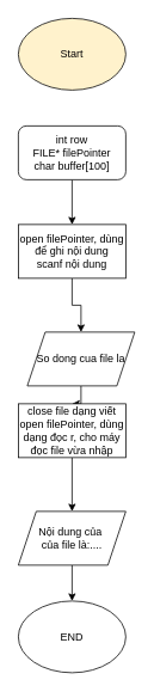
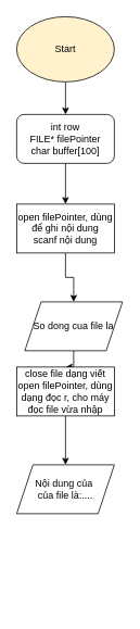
+ <mxCell id="2" style="edgeStyle=orthogonalEdgeStyle;rounded=0;orthogonalLoop=1;jettySize=auto;html=1;exitX=0.5;exitY=1;exitDx=0;exitDy=0;entryX=0.5;entryY=0;entryDx=0;entryDy=0;" edge="1" parent="1" source="3" target="5"><mxGeometry relative="1" as="geometry" /></mxCell>
- <mxCell id="12" style="edgeStyle=orthogonalEdgeStyle;rounded=0;orthogonalLoop=1;jettySize=auto;html=1;exitX=0.5;exitY=1;exitDx=0;exitDy=0;" edge="1" parent="1" source="13" target="14"><mxGeometry relative="1" as="geometry" /></mxCell>
- <mxCell id="14" value="END" style="ellipse;whiteSpace=wrap;html=1;" vertex="1" parent="1"><mxGeometry x="20" y="670" width="120" height="80" as="geometry" /></mxCell>
